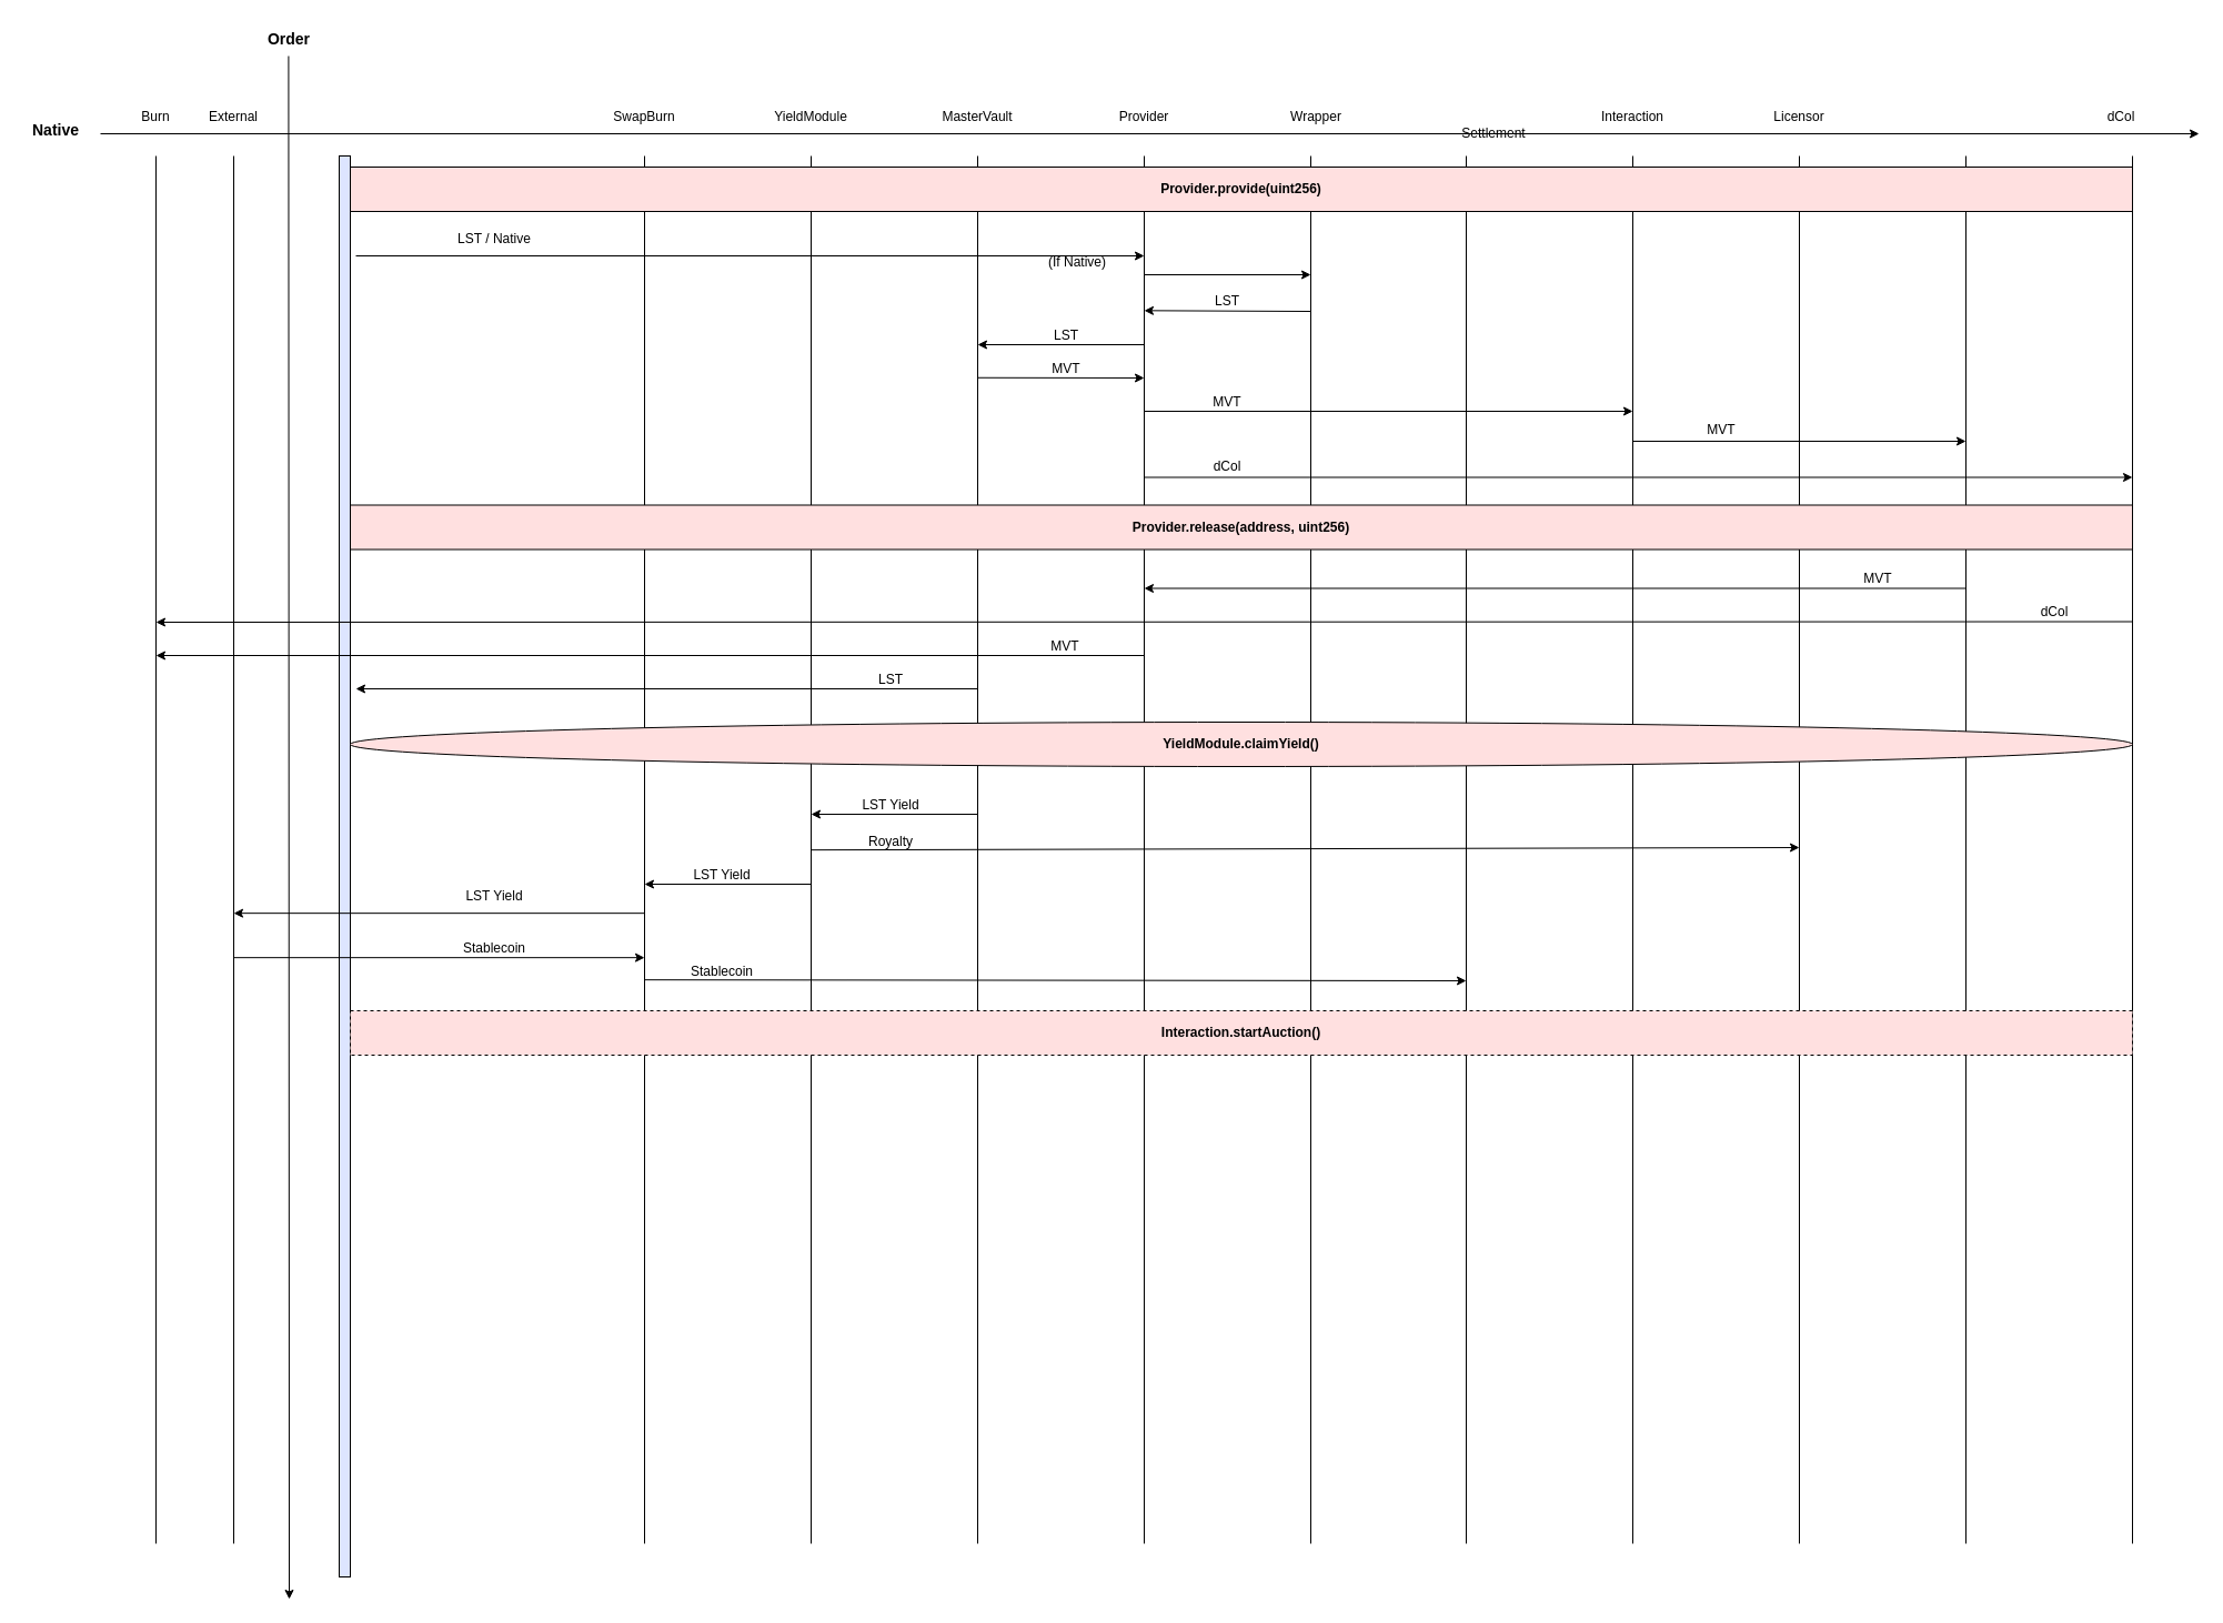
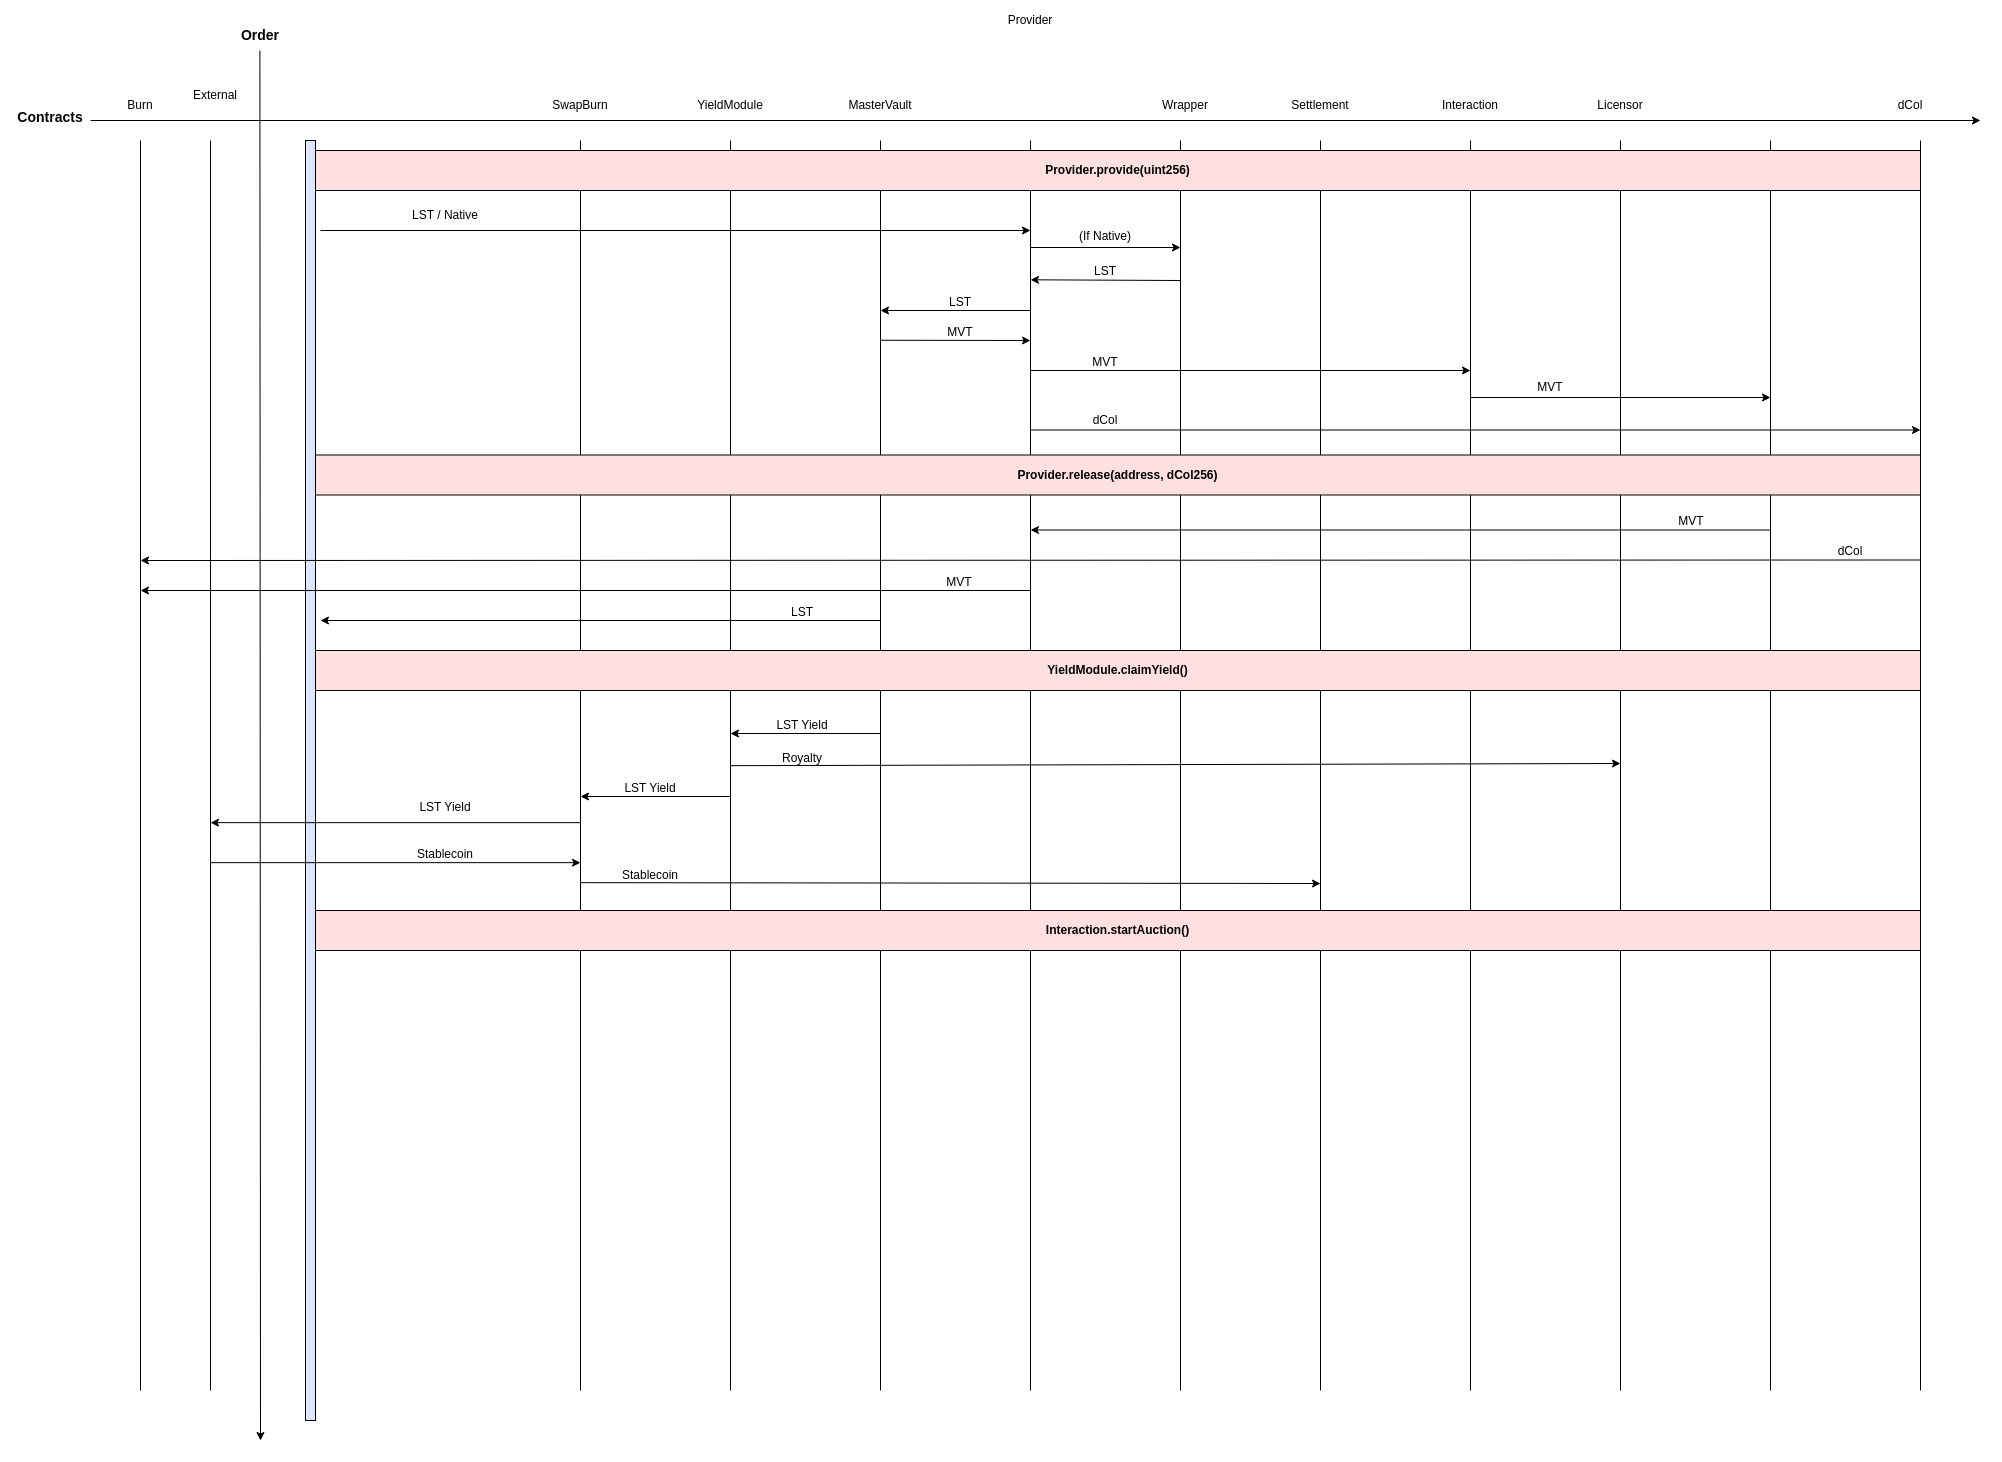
- <mxCell id="30" value="External" style="text;html=1;align=center;verticalAlign=middle;whiteSpace=wrap;rounded=0;" parent="1" vertex="1"><mxGeometry x="180" y="90" width="60" height="30" as="geometry" /></mxCell>
+ <mxCell id="30" value="External" style="text;html=1;align=center;verticalAlign=middle;whiteSpace=wrap;rounded=0;" parent="1" vertex="1"><mxGeometry x="185" y="80" width="60" height="30" as="geometry" /></mxCell>
- <mxCell id="8" value="Provider" style="text;html=1;align=center;verticalAlign=middle;whiteSpace=wrap;rounded=0;" parent="1" vertex="1"><mxGeometry x="1000" y="90" width="60" height="30" as="geometry" /></mxCell>
+ <mxCell id="8" value="Provider" style="text;html=1;align=center;verticalAlign=middle;whiteSpace=wrap;rounded=0;" parent="1" vertex="1"><mxGeometry x="1000" y="5" width="60" height="30" as="geometry" /></mxCell>
- <mxCell id="4" value="&lt;b&gt;&lt;font style=&quot;font-size: 14px;&quot;&gt;Native&lt;/font&gt;&lt;/b&gt;" style="text;html=1;align=center;verticalAlign=middle;whiteSpace=wrap;rounded=0;" parent="1" vertex="1"><mxGeometry x="20" y="102" width="60" height="30" as="geometry" /></mxCell>
+ <mxCell id="4" value="&lt;b&gt;&lt;font style=&quot;font-size: 14px;&quot;&gt;Contracts&lt;/font&gt;&lt;/b&gt;" style="text;html=1;align=center;verticalAlign=middle;whiteSpace=wrap;rounded=0;" parent="1" vertex="1"><mxGeometry x="20" y="102" width="60" height="30" as="geometry" /></mxCell>
- <mxCell id="36" value="Settlement" style="text;html=1;align=center;verticalAlign=middle;whiteSpace=wrap;rounded=0;" parent="1" vertex="1"><mxGeometry x="1315" y="105" width="60" height="30" as="geometry" /></mxCell>
+ <mxCell id="36" value="Settlement" style="text;html=1;align=center;verticalAlign=middle;whiteSpace=wrap;rounded=0;" parent="1" vertex="1"><mxGeometry x="1290" y="90" width="60" height="30" as="geometry" /></mxCell>
- <mxCell id="14" value="(If Native)" style="text;html=1;align=center;verticalAlign=middle;whiteSpace=wrap;rounded=0;" parent="1" vertex="1"><mxGeometry x="915" y="221" width="110" height="30" as="geometry" /></mxCell>
+ <mxCell id="14" value="(If Native)" style="text;html=1;align=center;verticalAlign=middle;whiteSpace=wrap;rounded=0;" parent="1" vertex="1"><mxGeometry x="1050" y="221" width="110" height="30" as="geometry" /></mxCell>
- <mxCell id="57" value="&lt;b&gt;Provider.release(address, uint256)&lt;/b&gt;" style="rounded=0;whiteSpace=wrap;html=1;fillColor=#FFE0E0;" parent="1" vertex="1"><mxGeometry x="315" y="454.5" width="1605" height="40" as="geometry" /></mxCell>
+ <mxCell id="57" value="&lt;b&gt;Provider.release(address, dCol256)&lt;/b&gt;" style="rounded=0;whiteSpace=wrap;html=1;fillColor=#FFE0E0;" parent="1" vertex="1"><mxGeometry x="315" y="454.5" width="1605" height="40" as="geometry" /></mxCell>
- <mxCell id="68" value="&lt;b&gt;YieldModule.claimYield()&lt;/b&gt;" style="ellipse;whiteSpace=wrap;html=1;fillColor=#FFE0E0;" parent="1" vertex="1"><mxGeometry x="315" y="650" width="1605" height="40" as="geometry" /></mxCell>
+ <mxCell id="68" value="&lt;b&gt;YieldModule.claimYield()&lt;/b&gt;" style="rounded=0;whiteSpace=wrap;html=1;fillColor=#FFE0E0;" parent="1" vertex="1"><mxGeometry x="315" y="650" width="1605" height="40" as="geometry" /></mxCell>
- <mxCell id="69" value="&lt;b&gt;Interaction.startAuction()&lt;/b&gt;" style="rounded=0;whiteSpace=wrap;html=1;fillColor=#FFE0E0;dashed=1;" parent="1" vertex="1"><mxGeometry x="315" width="1605" height="40" as="geometry" y="910" /></mxCell>
+ <mxCell id="69" value="&lt;b&gt;Interaction.startAuction()&lt;/b&gt;" style="rounded=0;whiteSpace=wrap;html=1;fillColor=#FFE0E0;" parent="1" vertex="1"><mxGeometry x="315" width="1605" height="40" as="geometry" y="910" /></mxCell>
